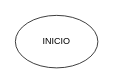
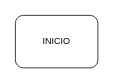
- <mxCell id="2" value="INICIO" style="ellipse;whiteSpace=wrap;html=1;" vertex="1" parent="1"><mxGeometry x="20" y="20" width="110" height="70" as="geometry" /></mxCell>
+ <mxCell id="2" value="INICIO" style="whiteSpace=wrap;html=1;rounded=1;" vertex="1" parent="1"><mxGeometry x="20" y="20" width="110" height="70" as="geometry" /></mxCell>
